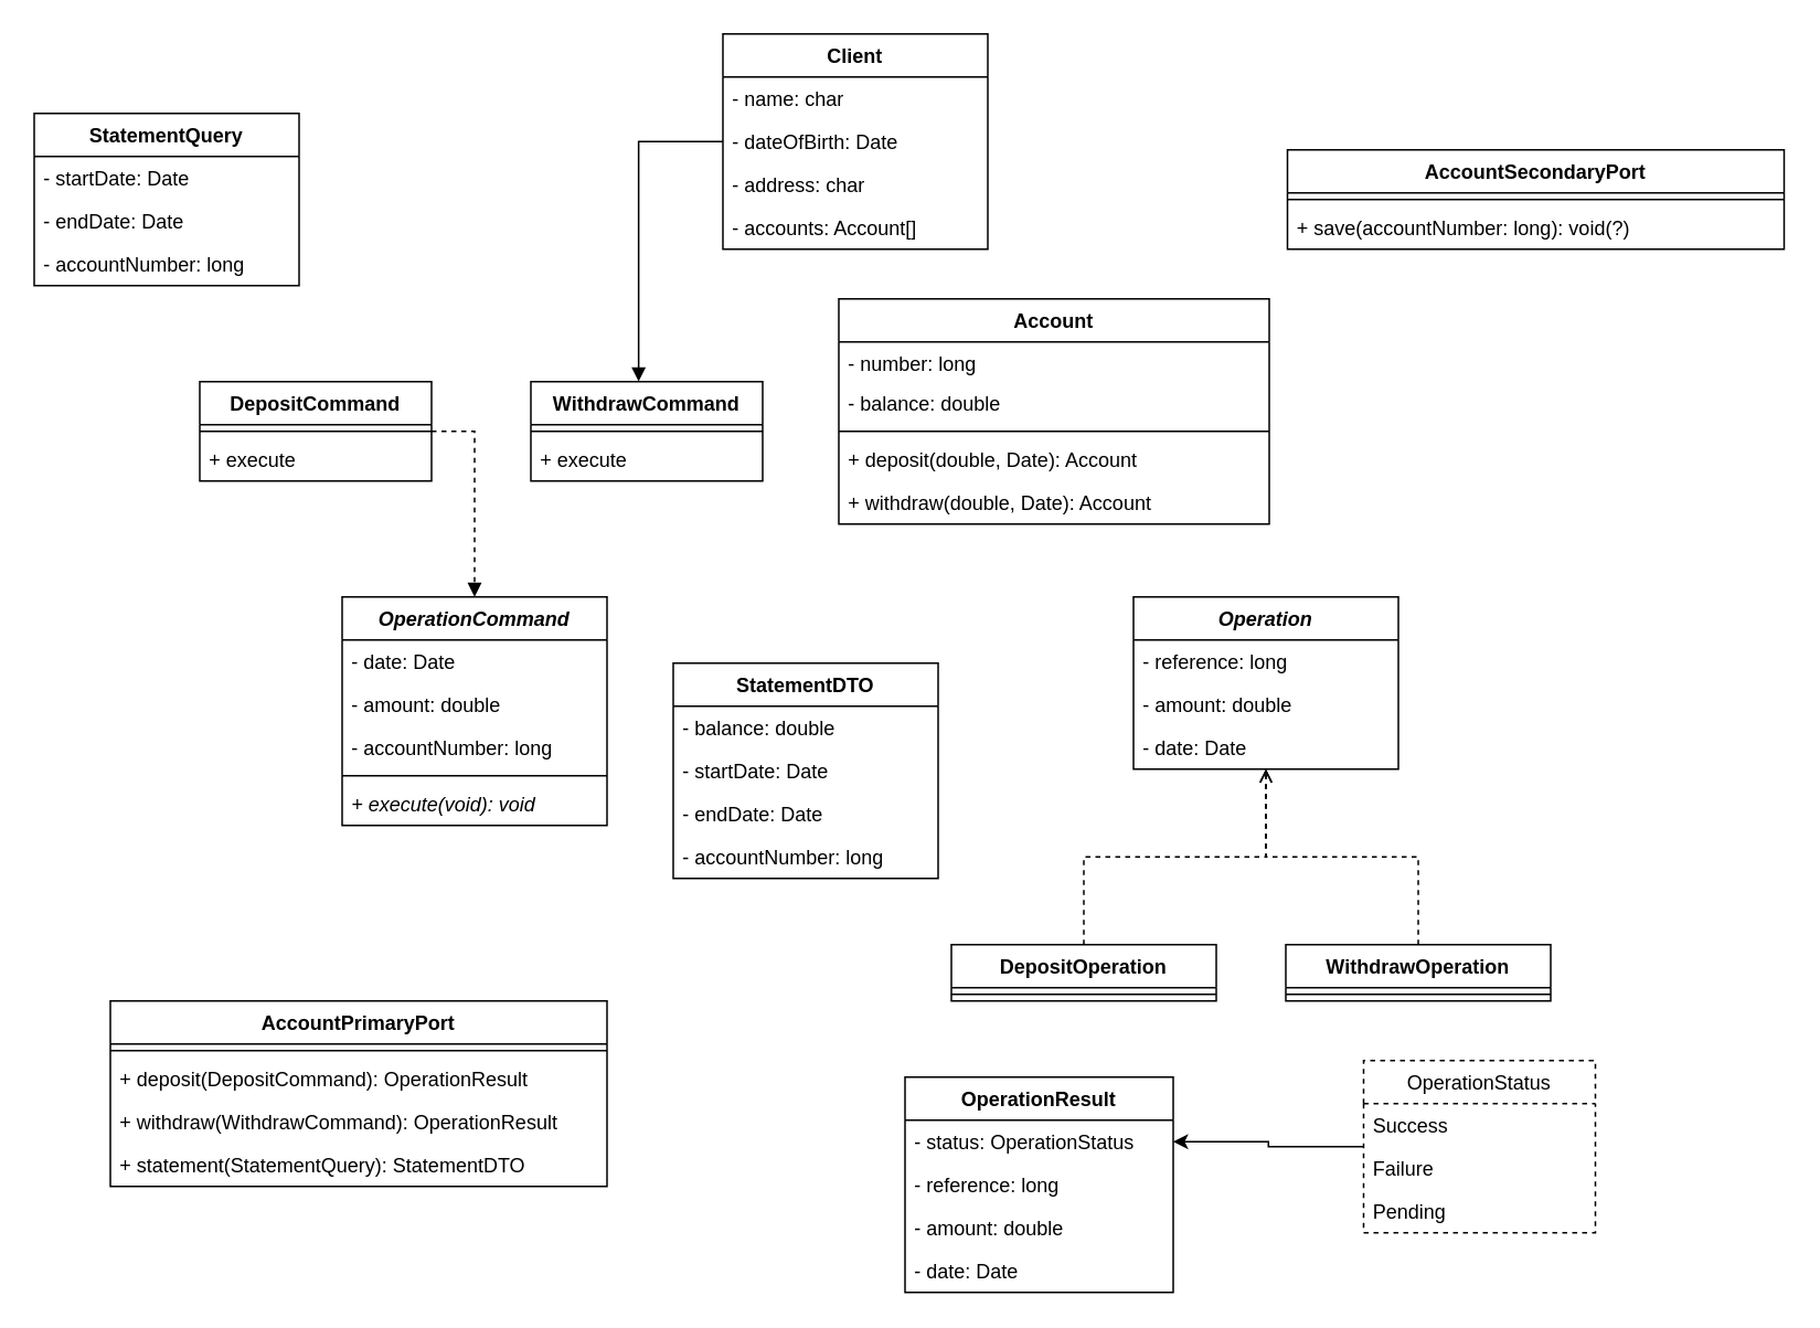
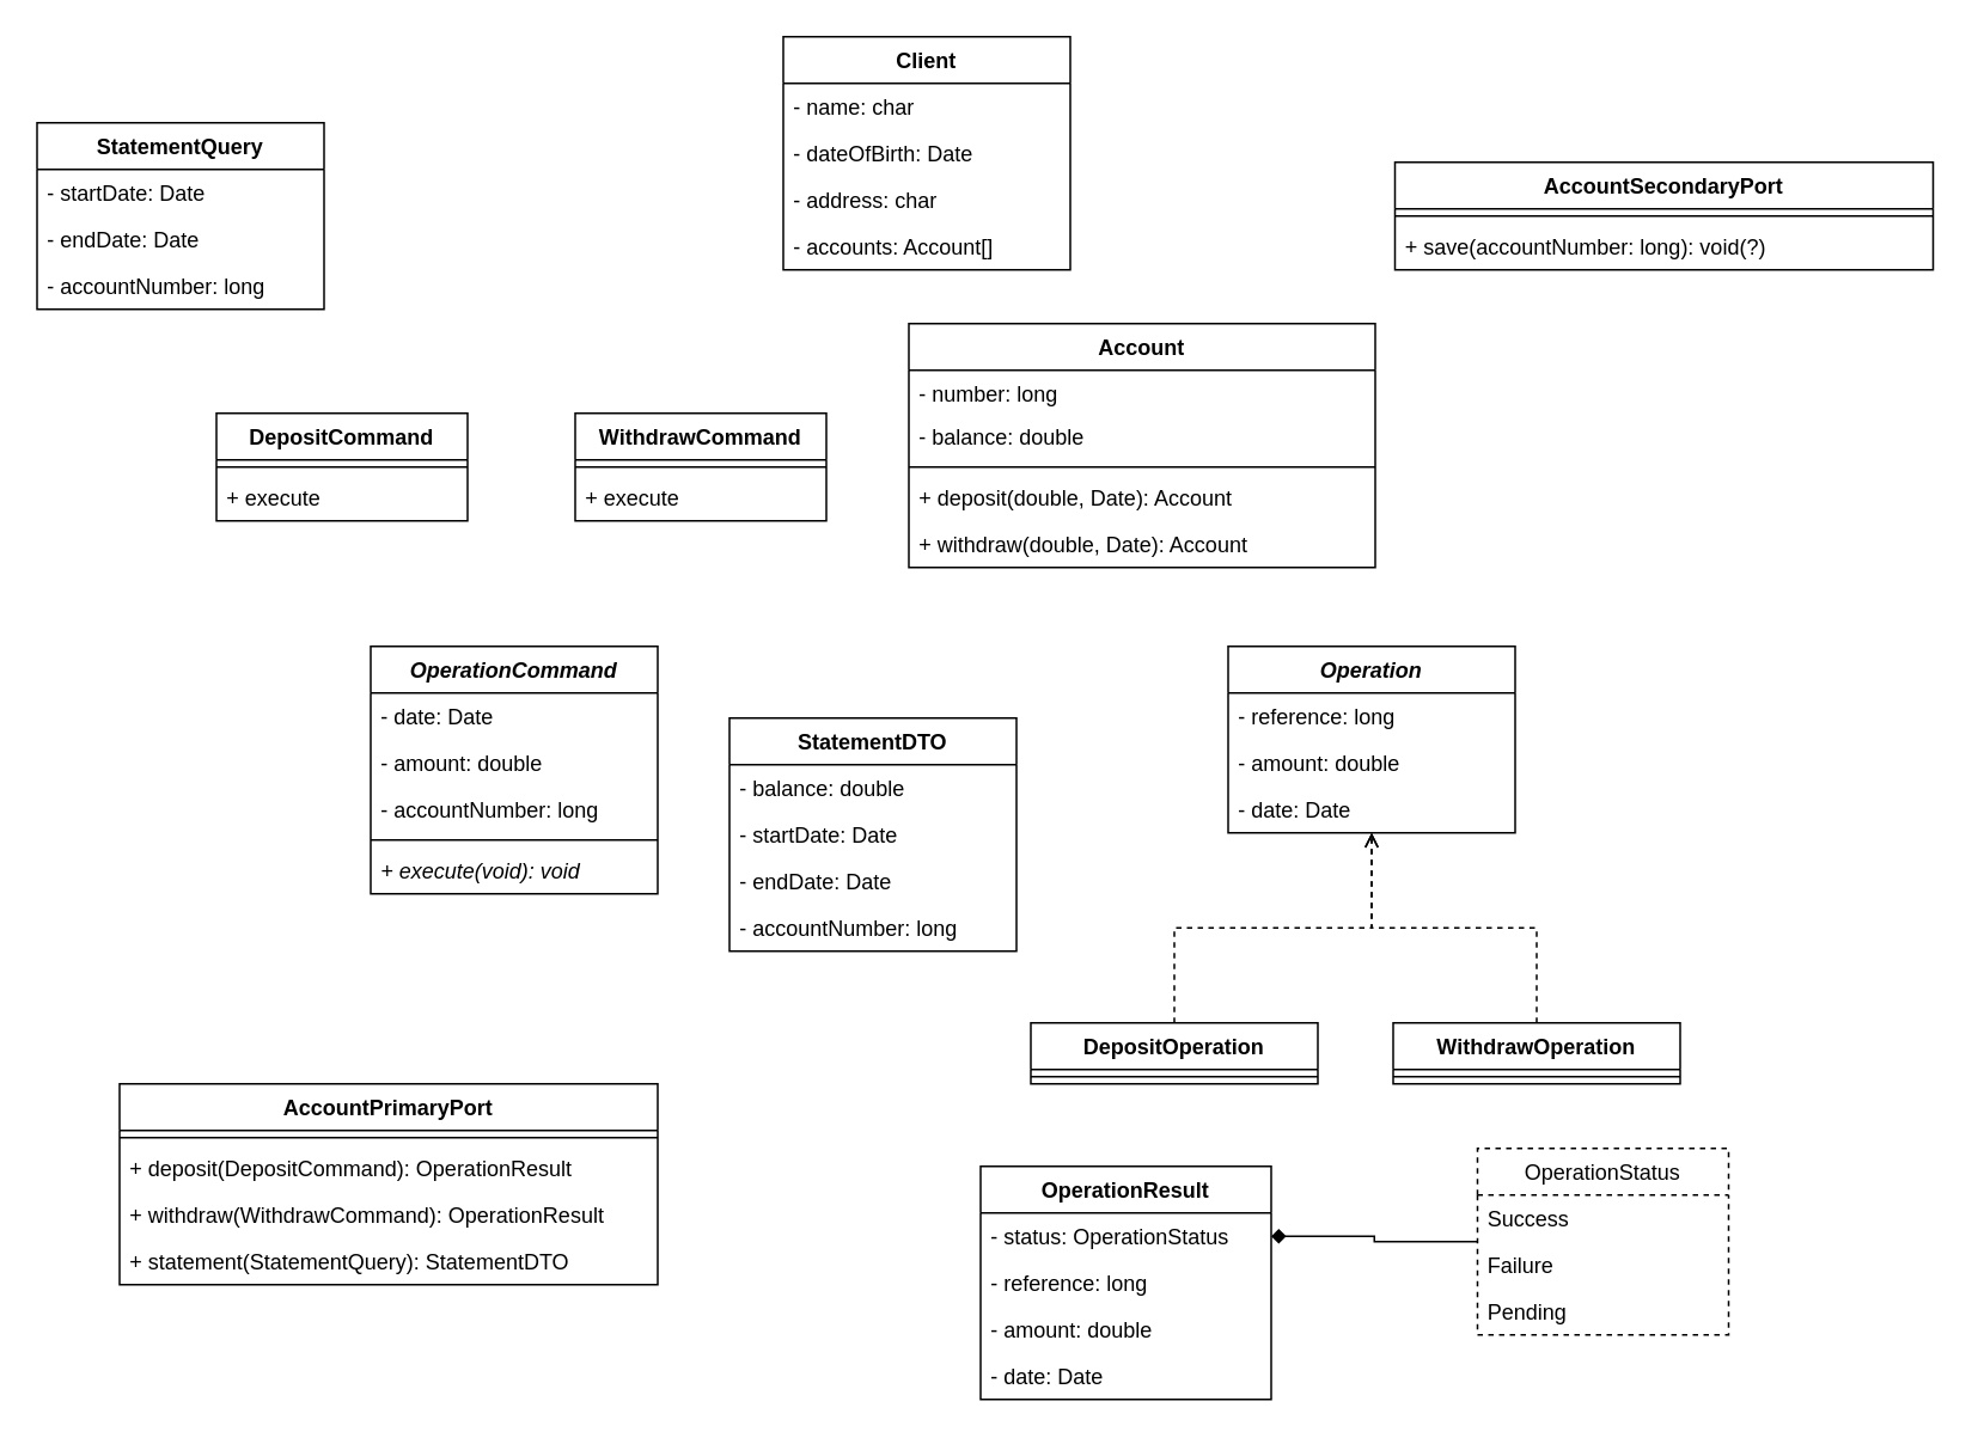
- <mxCell id="63" style="edgeStyle=orthogonalEdgeStyle;rounded=0;orthogonalLoop=1;jettySize=auto;html=1;exitX=0;exitY=0.5;exitDx=0;exitDy=0;entryX=0.465;entryY=-0.002;entryDx=0;entryDy=0;entryPerimeter=0;endArrow=block;endFill=1;" edge="1" parent="1" source="60" target="36"><mxGeometry relative="1" as="geometry" /></mxCell>
- <mxCell id="32" style="edgeStyle=orthogonalEdgeStyle;rounded=0;orthogonalLoop=1;jettySize=auto;html=1;exitX=1;exitY=0.5;exitDx=0;exitDy=0;entryX=0.5;entryY=0;entryDx=0;entryDy=0;endArrow=block;endFill=1;dashed=1;" edge="1" parent="1" source="33" target="49"><mxGeometry relative="1" as="geometry" /></mxCell>
- <mxCell id="44" style="edgeStyle=orthogonalEdgeStyle;rounded=0;orthogonalLoop=1;jettySize=auto;html=1;" edge="1" parent="1" source="45" target="40"><mxGeometry relative="1" as="geometry" /></mxCell>
+ <mxCell id="44" style="edgeStyle=orthogonalEdgeStyle;rounded=0;orthogonalLoop=1;jettySize=auto;html=1;endArrow=diamond;" edge="1" parent="1" source="45" target="40"><mxGeometry relative="1" as="geometry" /></mxCell>
